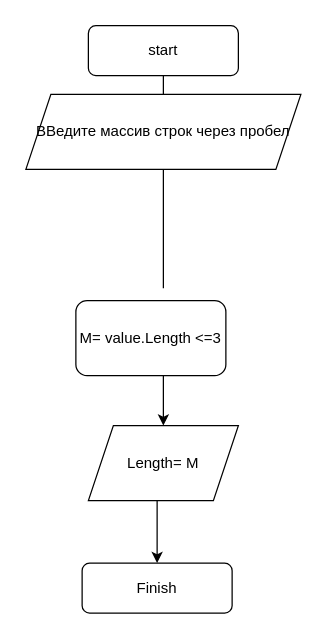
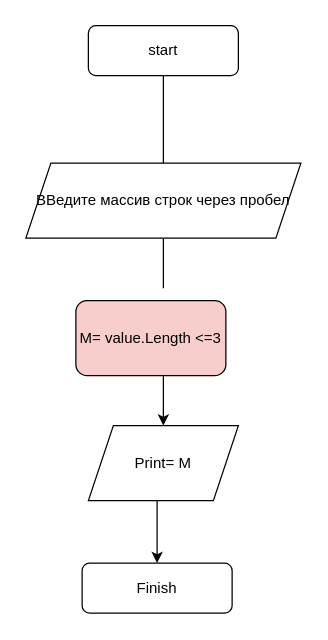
- <mxCell id="5" value="ВВедите массив строк через пробел" style="shape=parallelogram;perimeter=parallelogramPerimeter;whiteSpace=wrap;html=1;fixedSize=1;" vertex="1" parent="1"><mxGeometry x="20" y="75" width="220" height="60" as="geometry" /></mxCell>
+ <mxCell id="5" value="ВВедите массив строк через пробел" style="shape=parallelogram;perimeter=parallelogramPerimeter;whiteSpace=wrap;html=1;fixedSize=1;" vertex="1" parent="1"><mxGeometry x="20" y="130" width="220" height="60" as="geometry" /></mxCell>
- <mxCell id="7" value="M= value.Length &amp;lt;=3" style="rounded=1;whiteSpace=wrap;html=1;" vertex="1" parent="1"><mxGeometry x="60" y="240" width="120" height="60" as="geometry" /></mxCell>
+ <mxCell id="7" value="M= value.Length &amp;lt;=3" style="rounded=1;whiteSpace=wrap;html=1;fillColor=#f8cecc;" vertex="1" parent="1"><mxGeometry x="60" y="240" width="120" height="60" as="geometry" /></mxCell>
- <mxCell id="8" value="Length= M" style="shape=parallelogram;perimeter=parallelogramPerimeter;whiteSpace=wrap;html=1;fixedSize=1;" vertex="1" parent="1"><mxGeometry x="70" y="340" width="120" height="60" as="geometry" /></mxCell>
+ <mxCell id="8" value="Print= M" style="shape=parallelogram;perimeter=parallelogramPerimeter;whiteSpace=wrap;html=1;fixedSize=1;" vertex="1" parent="1"><mxGeometry x="70" y="340" width="120" height="60" as="geometry" /></mxCell>
